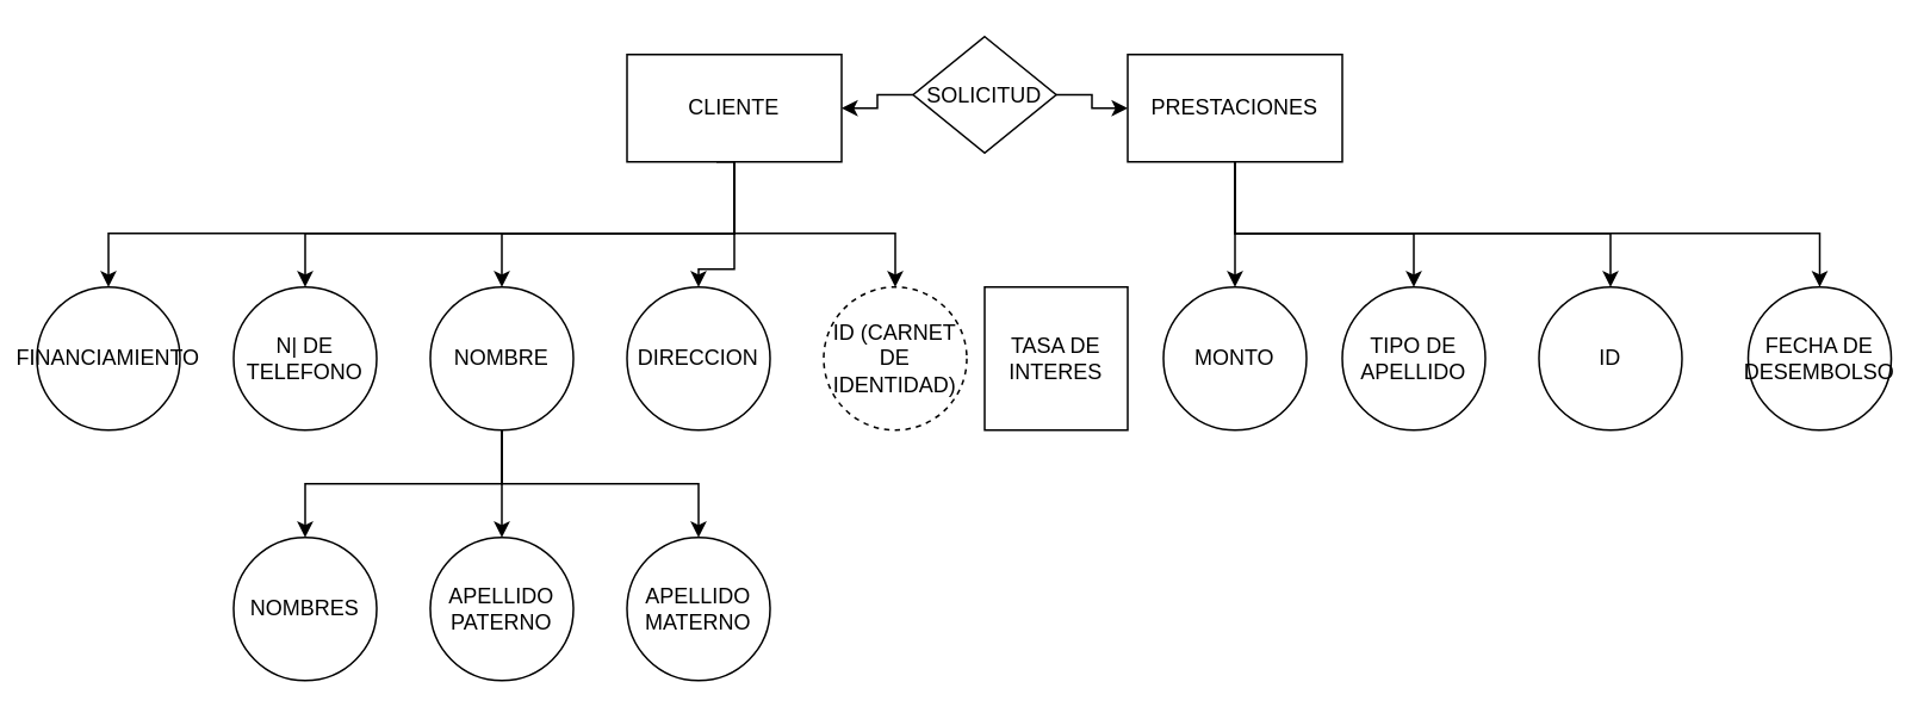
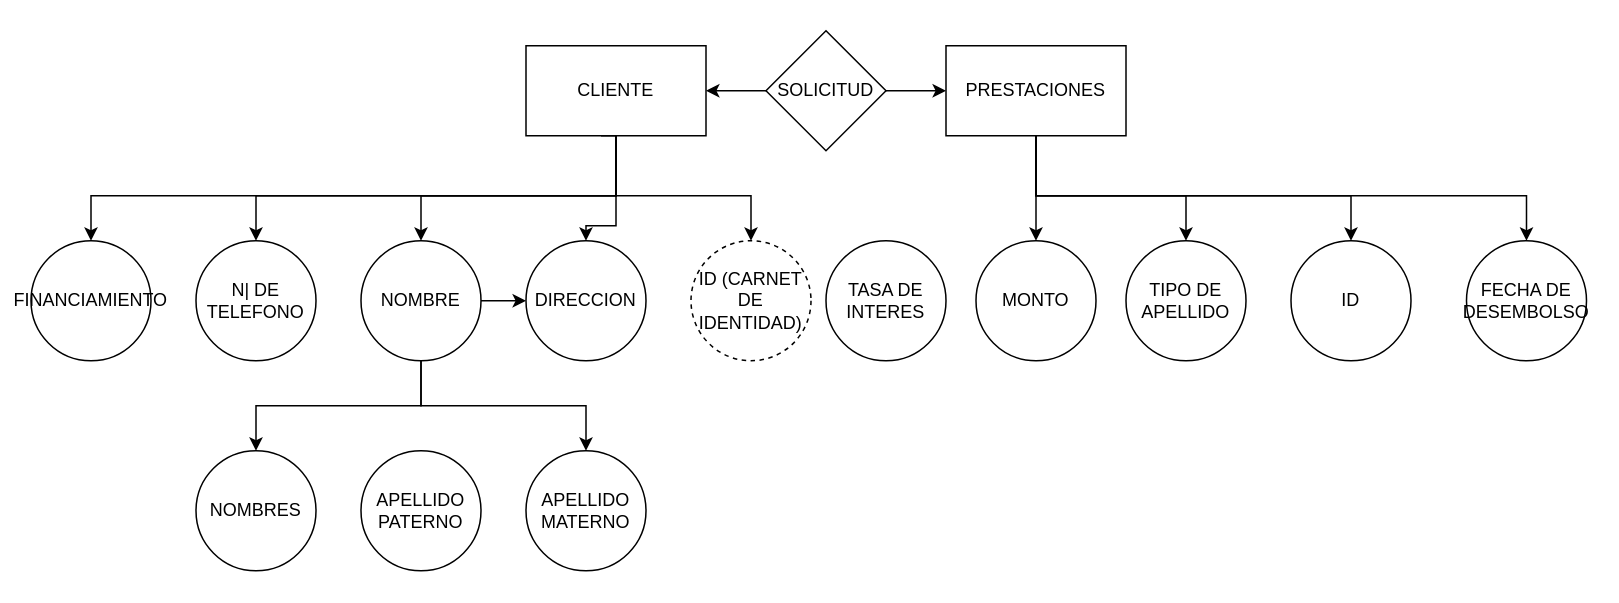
- <mxCell id="4" value="SOLICITUD" style="rhombus;whiteSpace=wrap;html=1;" parent="1" vertex="1"><mxGeometry x="510" y="20" width="80" height="65" as="geometry" /></mxCell>
+ <mxCell id="4" value="SOLICITUD" style="rhombus;whiteSpace=wrap;html=1;" parent="1" vertex="1"><mxGeometry x="510" y="20" width="80" height="80" as="geometry" /></mxCell>
- <mxCell id="22" value="TASA DE INTERES" style="whiteSpace=wrap;html=1;aspect=fixed;rounded=0;" parent="1" vertex="1"><mxGeometry x="550" y="160" width="80" height="80" as="geometry" /></mxCell>
+ <mxCell id="22" value="TASA DE INTERES" style="ellipse;whiteSpace=wrap;html=1;aspect=fixed;" parent="1" vertex="1"><mxGeometry x="550" y="160" width="80" height="80" as="geometry" /></mxCell>
- <mxCell id="16" style="edgeStyle=orthogonalEdgeStyle;rounded=0;orthogonalLoop=1;jettySize=auto;html=1;entryX=0.5;entryY=0;entryDx=0;entryDy=0;" edge="1" parent="1" source="19" target="30"><mxGeometry relative="1" as="geometry" /></mxCell>
+ <mxCell id="16" style="edgeStyle=orthogonalEdgeStyle;rounded=0;orthogonalLoop=1;jettySize=auto;html=1;" edge="1" parent="1" source="19" target="20"><mxGeometry relative="1" as="geometry" /></mxCell>
